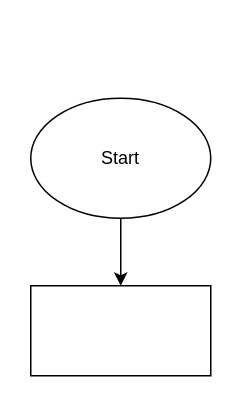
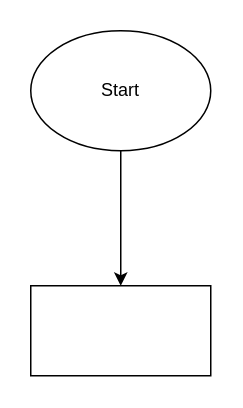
- <mxCell id="3" value="Start" style="ellipse;whiteSpace=wrap;html=1;" parent="1" vertex="1"><mxGeometry x="20" y="65" width="120" height="80" as="geometry" /></mxCell>
+ <mxCell id="3" value="Start" style="ellipse;whiteSpace=wrap;html=1;" parent="1" vertex="1"><mxGeometry x="20" y="20" width="120" height="80" as="geometry" /></mxCell>
